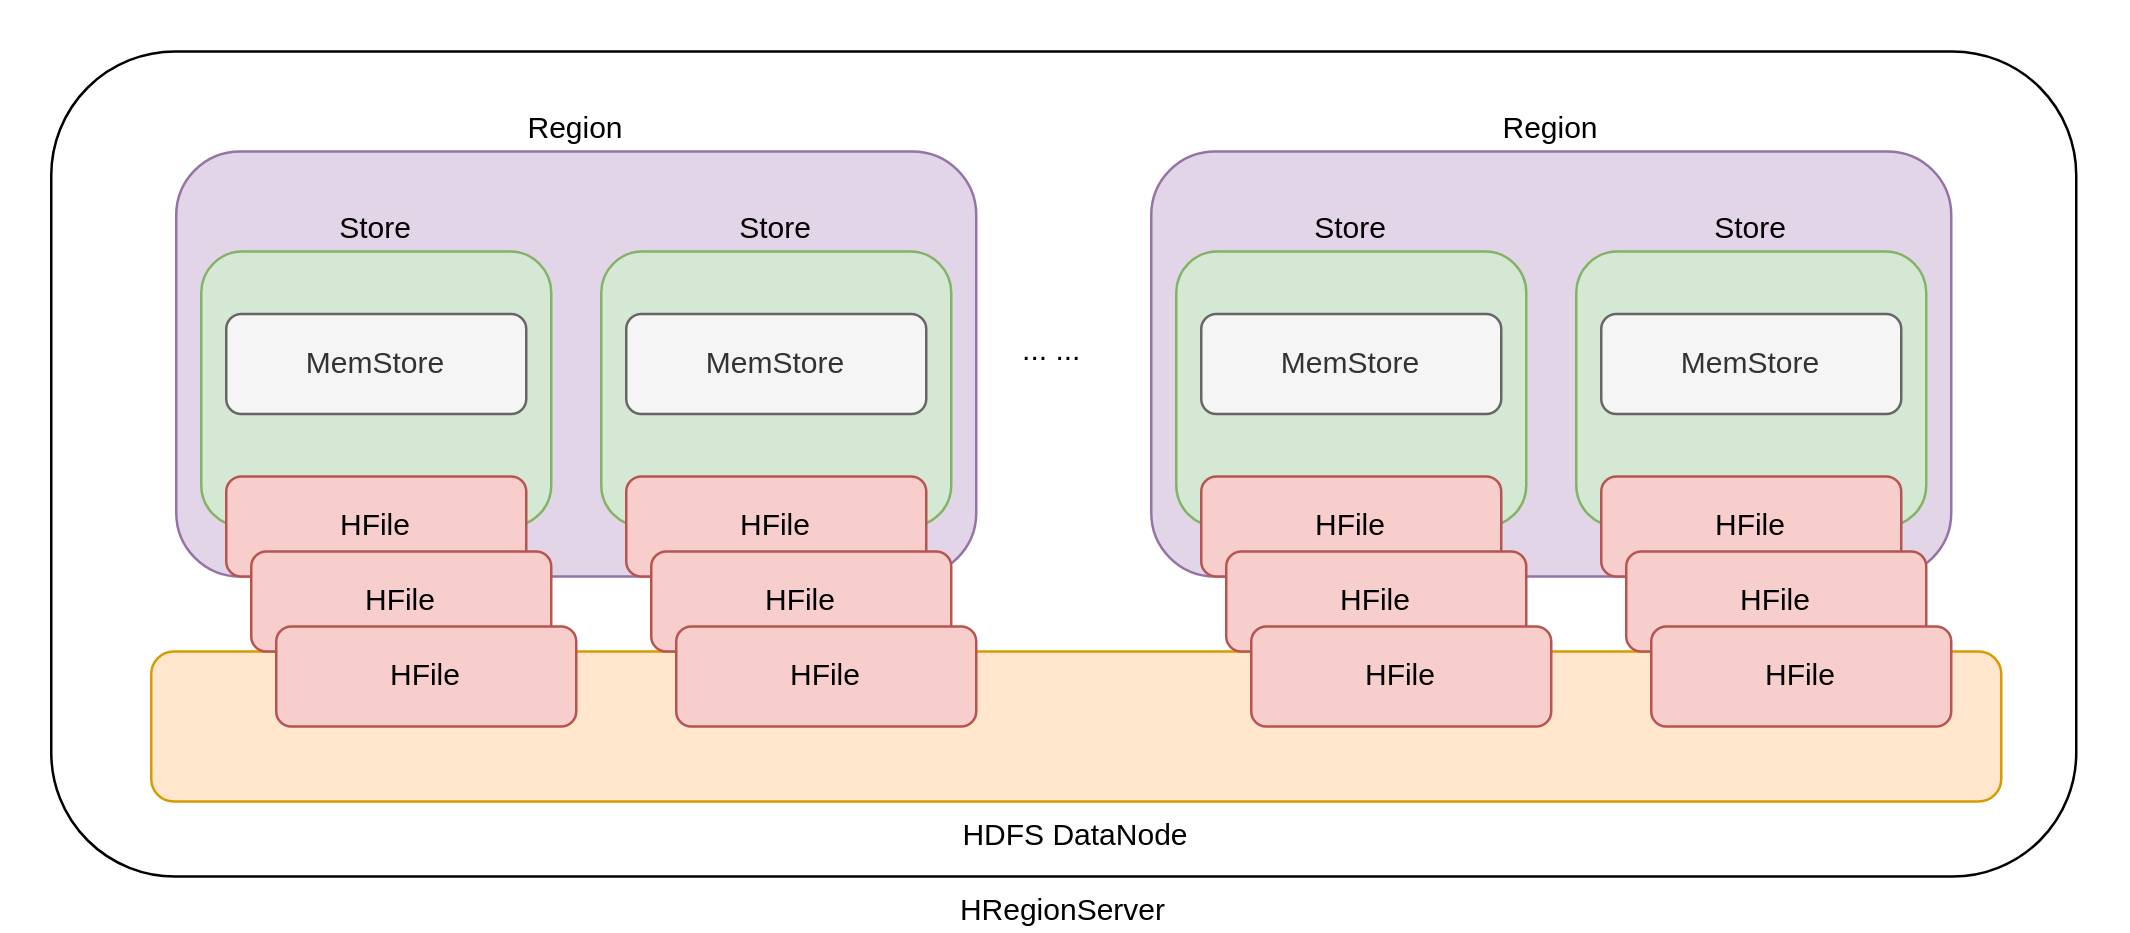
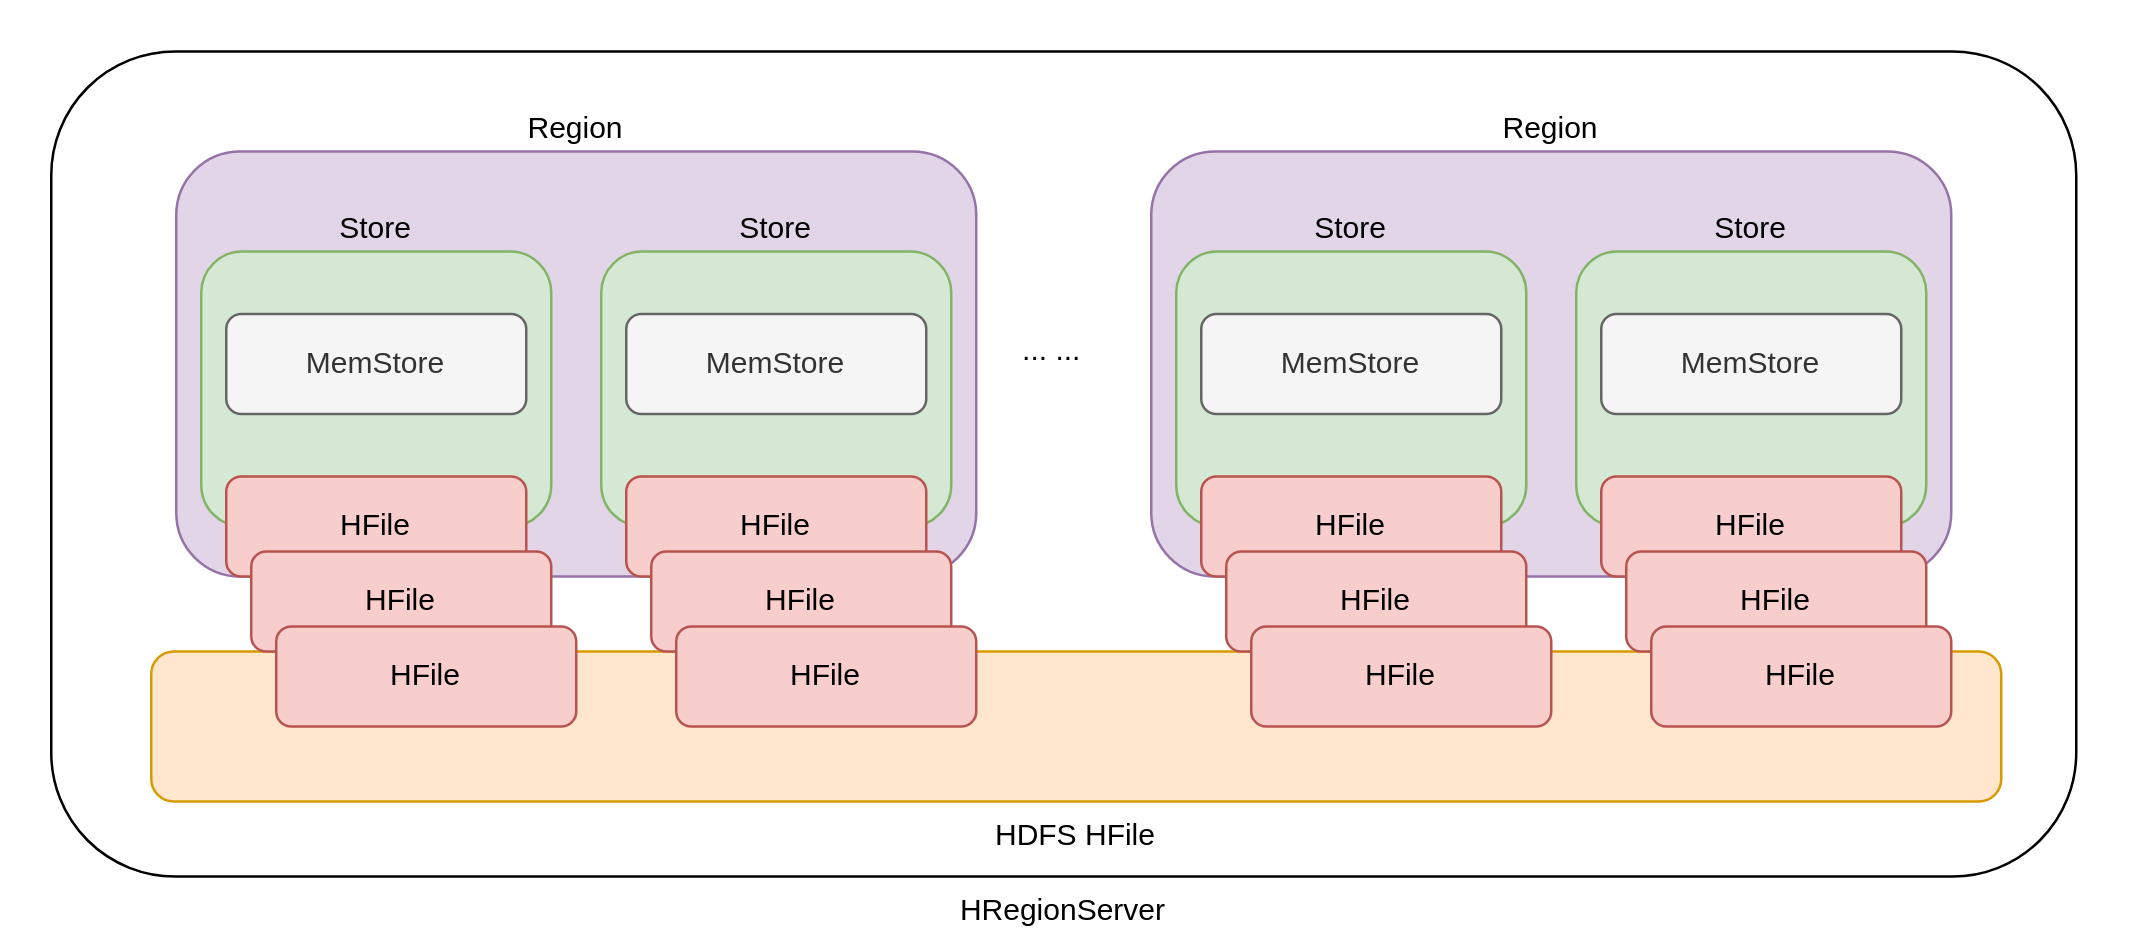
- <mxCell id="3" value="HDFS DataNode" style="rounded=1;whiteSpace=wrap;html=1;fillColor=#ffe6cc;strokeColor=#d79b00;labelPosition=center;verticalLabelPosition=bottom;align=center;verticalAlign=top;" vertex="1" parent="1"><mxGeometry x="60" y="260" width="740" height="60" as="geometry" /></mxCell>
+ <mxCell id="3" value="HDFS HFile" style="rounded=1;whiteSpace=wrap;html=1;fillColor=#ffe6cc;strokeColor=#d79b00;labelPosition=center;verticalLabelPosition=bottom;align=center;verticalAlign=top;" vertex="1" parent="1"><mxGeometry x="60" y="260" width="740" height="60" as="geometry" /></mxCell>
